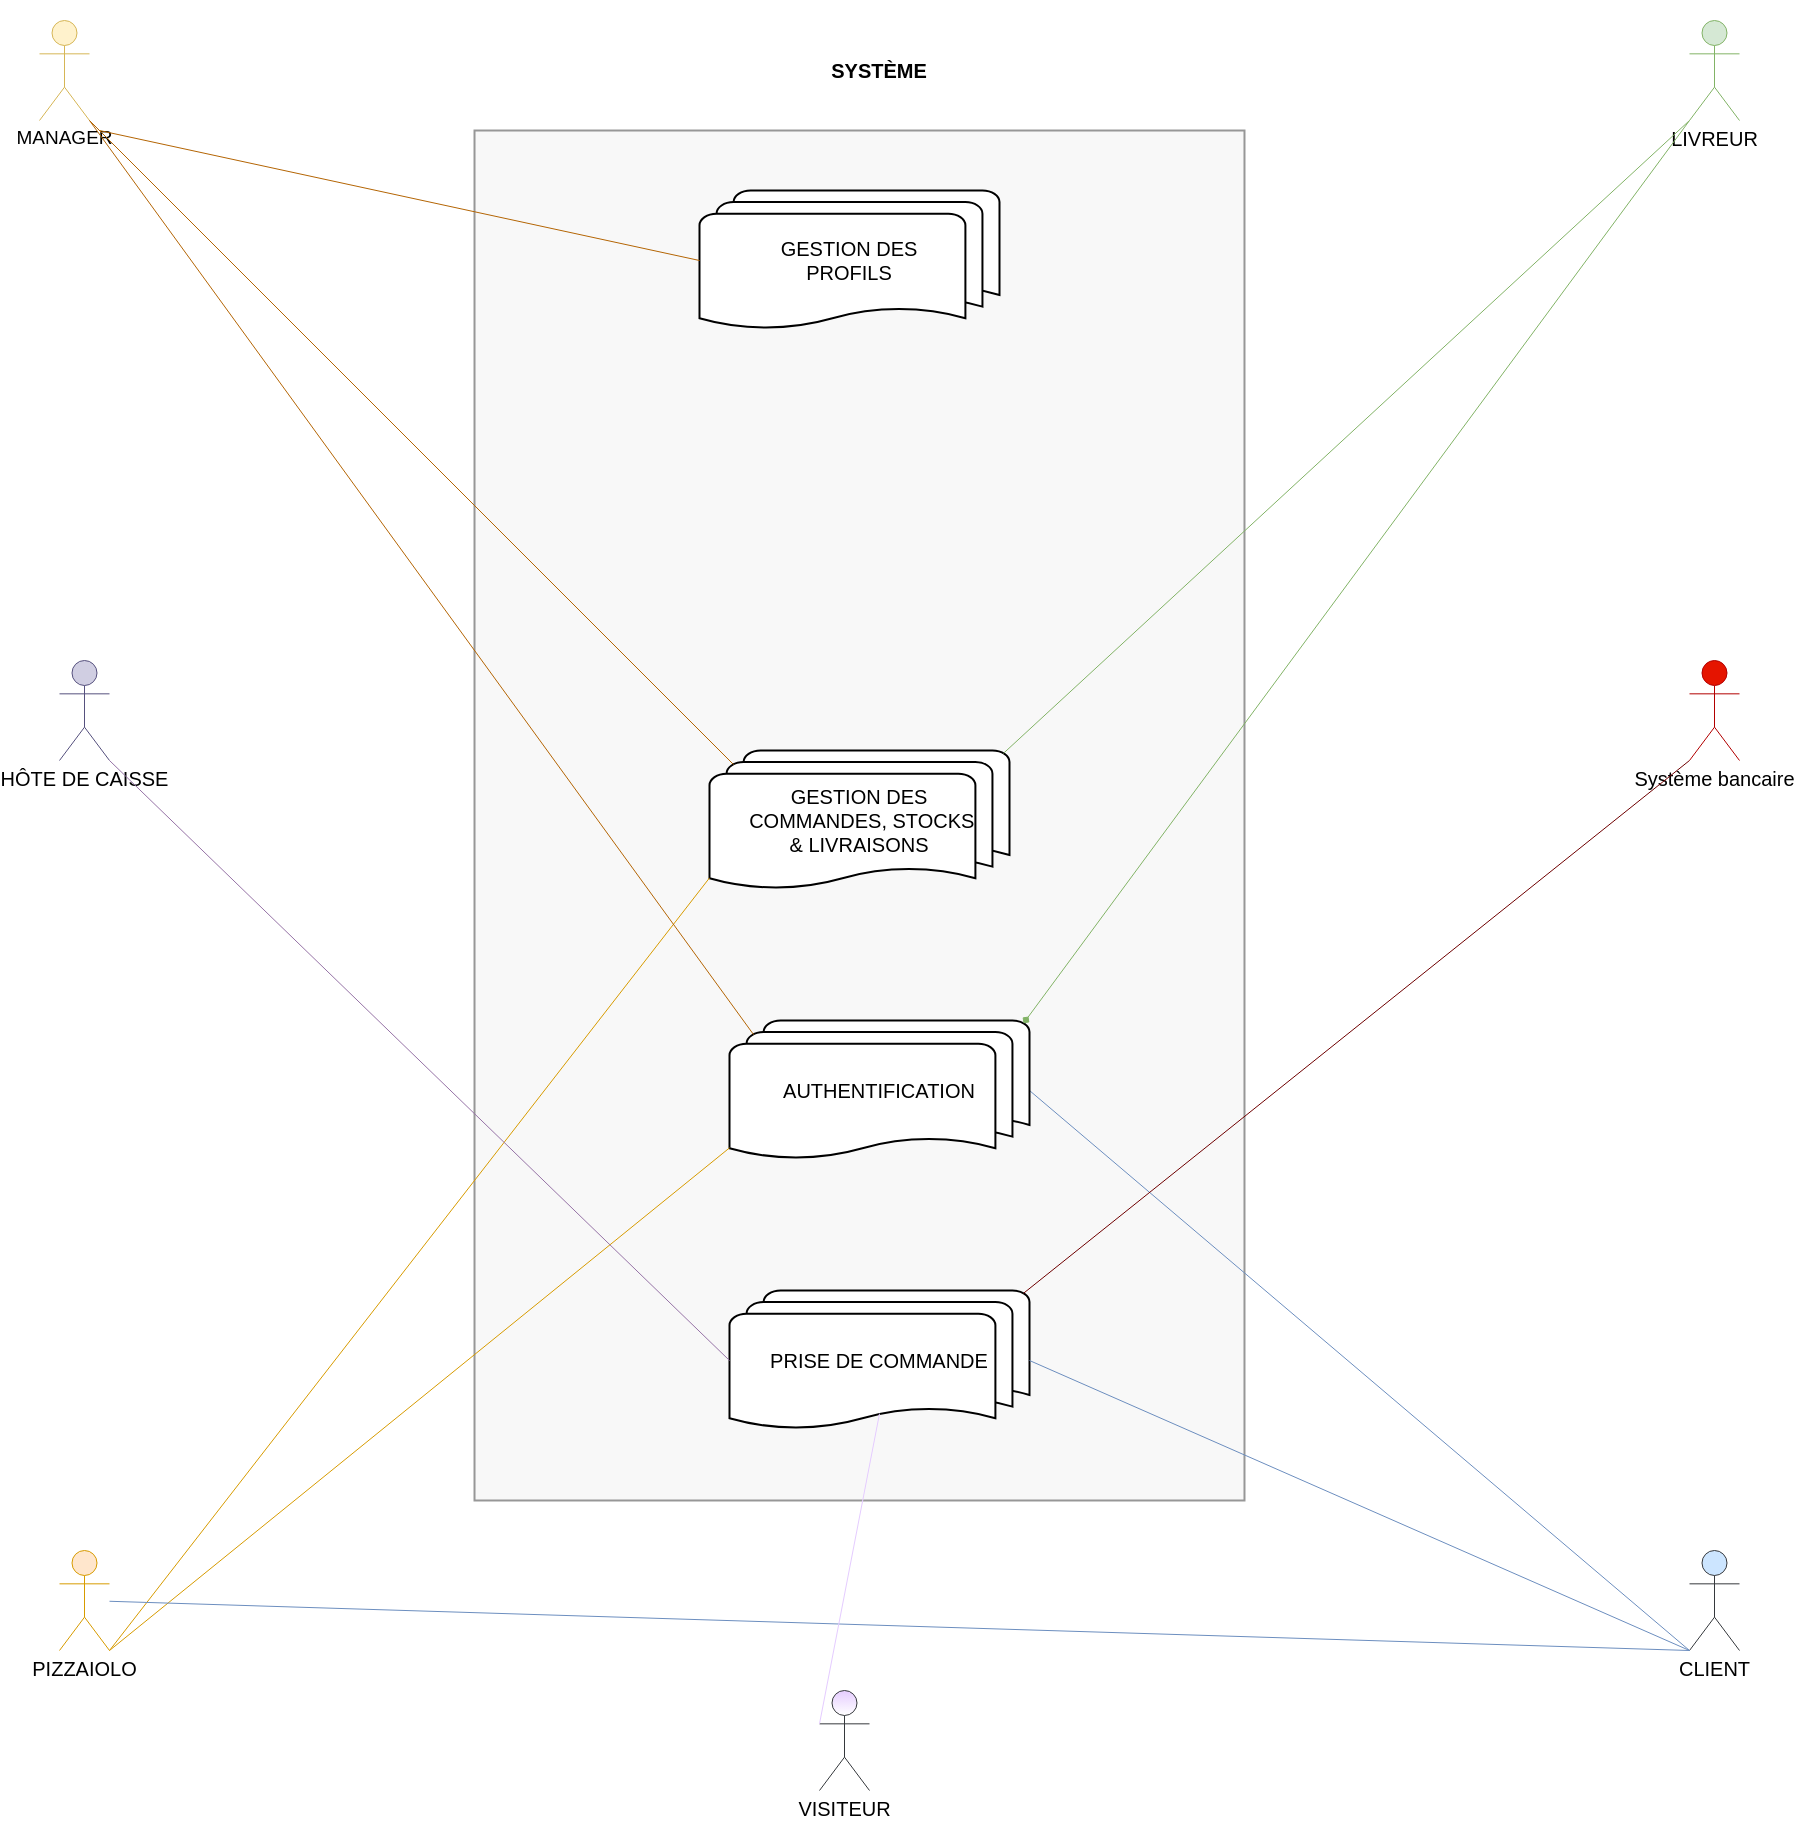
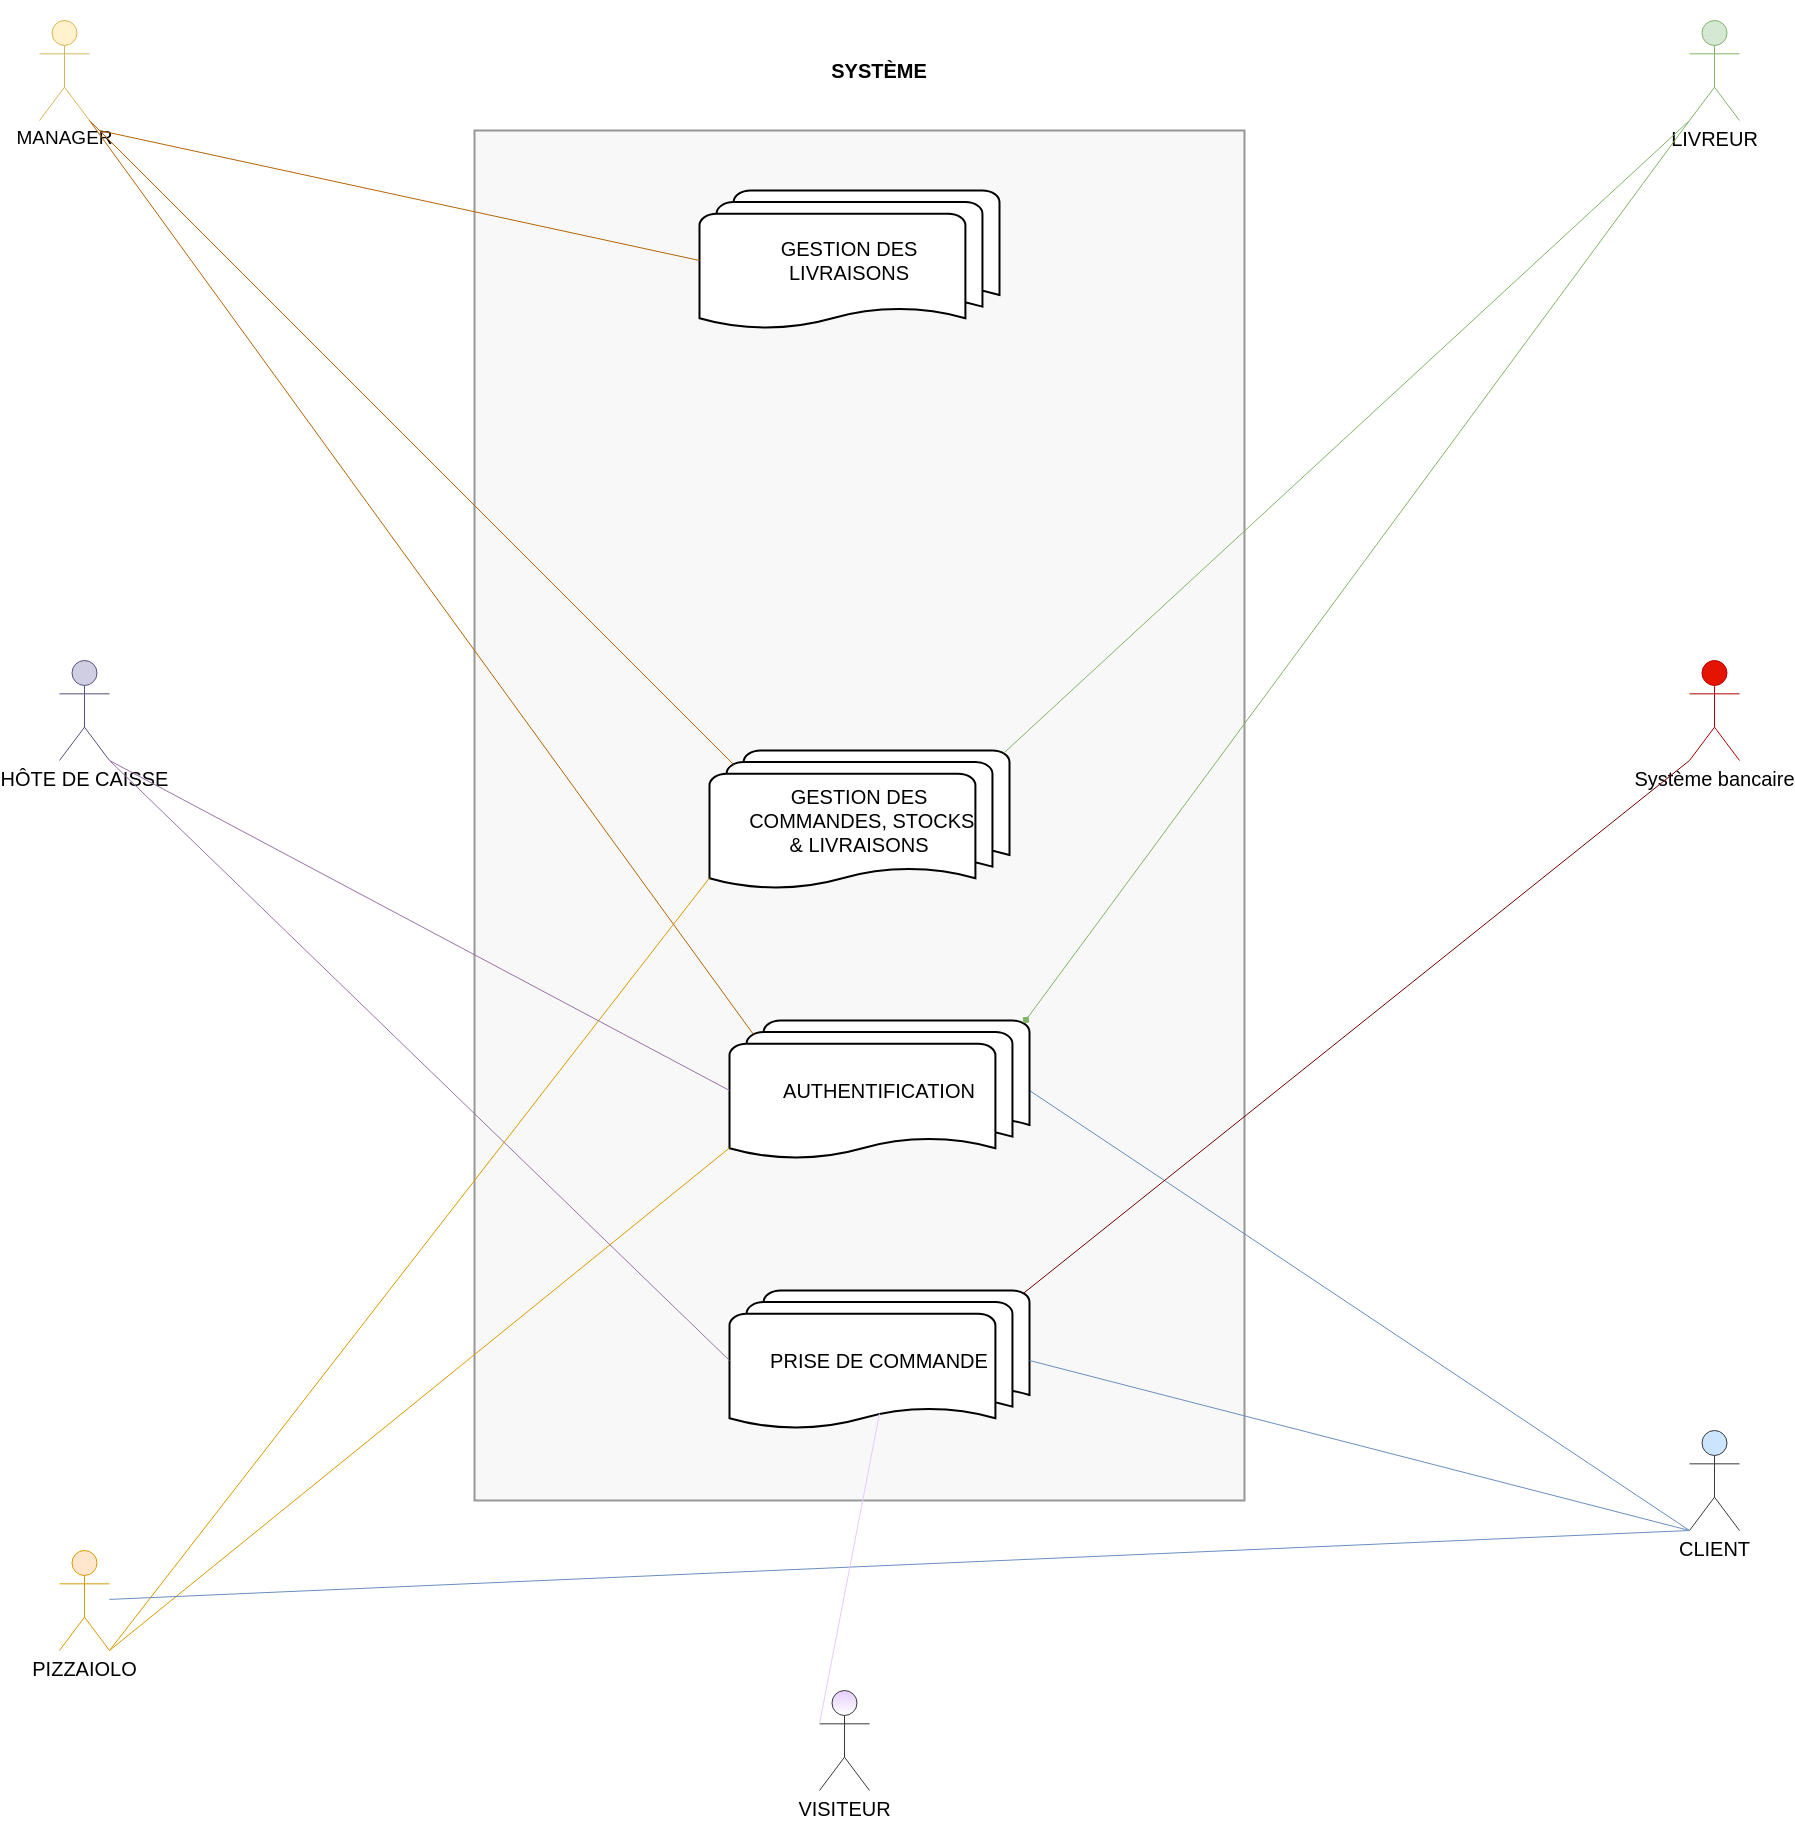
- <mxCell id="26" value="&lt;font style=&quot;font-size: 20px&quot;&gt;GESTION DES&lt;br&gt;PROFILS&lt;/font&gt;" style="strokeWidth=2;html=1;shape=mxgraph.flowchart.multi-document;whiteSpace=wrap;gradientColor=none;align=center;" parent="1" vertex="1"><mxGeometry x="680" y="190" width="300" height="140" as="geometry" /></mxCell>
+ <mxCell id="26" value="&lt;font style=&quot;font-size: 20px&quot;&gt;GESTION DES&lt;br&gt;LIVRAISONS&lt;/font&gt;" style="strokeWidth=2;html=1;shape=mxgraph.flowchart.multi-document;whiteSpace=wrap;gradientColor=none;align=center;" parent="1" vertex="1"><mxGeometry x="680" y="190" width="300" height="140" as="geometry" /></mxCell>
+ <mxCell id="18" value="" style="endArrow=none;html=1;fillColor=#e1d5e7;strokeColor=#9673a6;endFill=0;entryX=0;entryY=0.5;entryDx=0;entryDy=0;entryPerimeter=0;exitX=1;exitY=1;exitDx=0;exitDy=0;exitPerimeter=0;" parent="1" source="5" target="10" edge="1"><mxGeometry width="50" height="50" relative="1" as="geometry"><mxPoint x="150" y="498.261" as="sourcePoint" /><mxPoint x="700" y="1260" as="targetPoint" /></mxGeometry></mxCell>
- <mxCell id="3" value="&lt;font style=&quot;font-size: 20px&quot;&gt;CLIENT&lt;/font&gt;" style="shape=umlActor;verticalLabelPosition=bottom;labelBackgroundColor=#ffffff;verticalAlign=top;html=1;outlineConnect=0;fillColor=#cce5ff;strokeColor=#36393d;aspect=fixed;" parent="1" vertex="1"><mxGeometry x="1670" y="1550" width="50" height="100" as="geometry" /></mxCell>
+ <mxCell id="3" value="&lt;font style=&quot;font-size: 20px&quot;&gt;CLIENT&lt;/font&gt;" style="shape=umlActor;verticalLabelPosition=bottom;labelBackgroundColor=#ffffff;verticalAlign=top;html=1;outlineConnect=0;fillColor=#cce5ff;strokeColor=#36393d;aspect=fixed;" parent="1" vertex="1"><mxGeometry x="1670" y="1430" width="50" height="100" as="geometry" /></mxCell>
